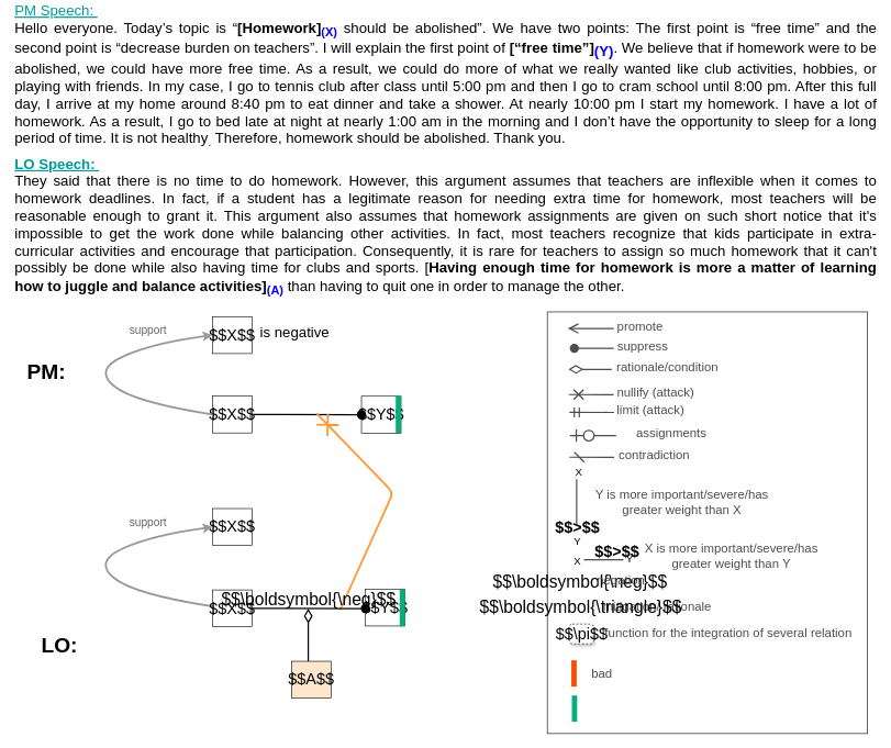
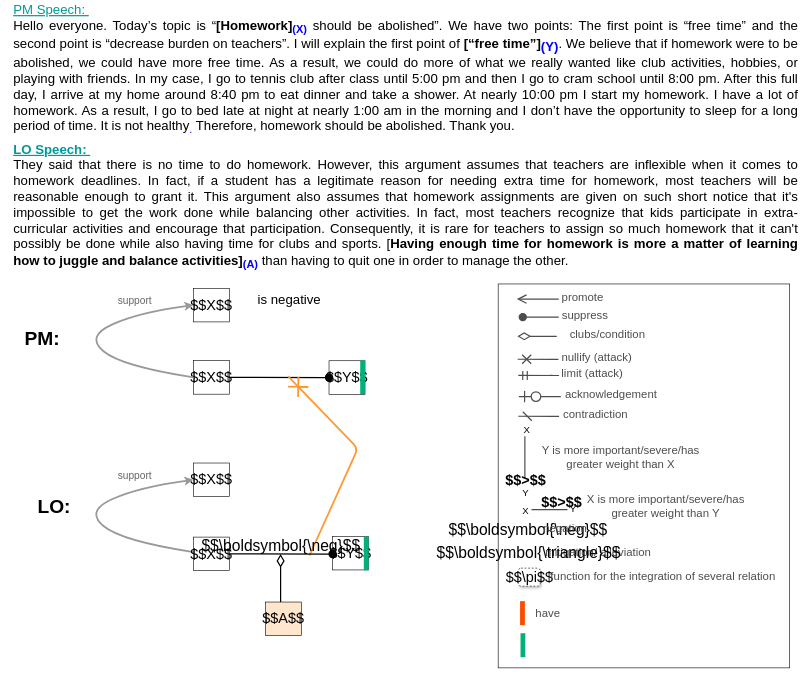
- <mxCell id="6" value="&lt;font style=&quot;font-size: 22px&quot;&gt;is negative&lt;/font&gt;" style="text;html=1;strokeColor=none;fillColor=none;align=center;verticalAlign=middle;whiteSpace=wrap;rounded=0;" parent="1" vertex="1"><mxGeometry x="392" y="486.5" width="110" height="35" as="geometry" /></mxCell>
+ <mxCell id="6" value="&lt;font style=&quot;font-size: 22px&quot;&gt;is negative&lt;/font&gt;" style="text;html=1;strokeColor=none;fillColor=none;align=center;verticalAlign=middle;whiteSpace=wrap;rounded=0;" parent="1" vertex="1"><mxGeometry x="427" y="481.5" width="110" height="35" as="geometry" /></mxCell>
- <mxCell id="39" value="&lt;font style=&quot;font-size: 19px&quot;&gt;rationale/condition&lt;/font&gt;" style="text;html=1;strokeColor=none;fillColor=none;align=center;verticalAlign=middle;whiteSpace=wrap;rounded=0;fontColor=#4D4D4D;" parent="1" vertex="1"><mxGeometry x="927" y="540" width="171" height="34" as="geometry" /></mxCell>
+ <mxCell id="39" value="&lt;font style=&quot;font-size: 19px&quot;&gt;clubs/condition&lt;/font&gt;" style="text;html=1;strokeColor=none;fillColor=none;align=center;verticalAlign=middle;whiteSpace=wrap;rounded=0;fontColor=#4D4D4D;" parent="1" vertex="1"><mxGeometry x="927" y="540" width="171" height="34" as="geometry" /></mxCell>
- <mxCell id="40" value="&lt;font style=&quot;font-size: 19px&quot;&gt;assignments&lt;/font&gt;" style="text;html=1;strokeColor=none;fillColor=none;align=center;verticalAlign=middle;whiteSpace=wrap;rounded=0;fontColor=#4D4D4D;" parent="1" vertex="1"><mxGeometry x="935" y="640.5" width="167" height="34" as="geometry" /></mxCell>
+ <mxCell id="40" value="&lt;font style=&quot;font-size: 19px&quot;&gt;acknowledgement&lt;/font&gt;" style="text;html=1;strokeColor=none;fillColor=none;align=center;verticalAlign=middle;whiteSpace=wrap;rounded=0;fontColor=#4D4D4D;" parent="1" vertex="1"><mxGeometry x="935" y="640.5" width="167" height="34" as="geometry" /></mxCell>
- <mxCell id="51" value="&lt;span style=&quot;font-size: 19px&quot;&gt;mitigation/&amp;nbsp;&lt;/span&gt;&lt;span style=&quot;font-size: 19px&quot;&gt;rationale&lt;/span&gt;" style="text;html=1;strokeColor=none;fillColor=none;align=center;verticalAlign=middle;whiteSpace=wrap;rounded=0;fontColor=#4D4D4D;" parent="1" vertex="1"><mxGeometry x="904.25" y="904.25" width="186" height="34" as="geometry" /></mxCell>
+ <mxCell id="51" value="&lt;span style=&quot;font-size: 19px&quot;&gt;mitigation/&amp;nbsp;&lt;/span&gt;&lt;span style=&quot;font-size: 19px&quot;&gt;alleviation&lt;/span&gt;" style="text;html=1;strokeColor=none;fillColor=none;align=center;verticalAlign=middle;whiteSpace=wrap;rounded=0;fontColor=#4D4D4D;" parent="1" vertex="1"><mxGeometry x="904.25" y="904.25" width="186" height="34" as="geometry" /></mxCell>
- <mxCell id="4" value="&lt;font size=&quot;1&quot;&gt;&lt;b style=&quot;font-size: 32px&quot;&gt;LO:&lt;/b&gt;&lt;/font&gt;" style="text;html=1;strokeColor=none;fillColor=none;align=center;verticalAlign=middle;whiteSpace=wrap;rounded=0;" parent="1" vertex="1"><mxGeometry x="50" y="959" width="80" height="40" as="geometry" /></mxCell>
+ <mxCell id="4" value="&lt;font size=&quot;1&quot;&gt;&lt;b style=&quot;font-size: 32px&quot;&gt;LO:&lt;/b&gt;&lt;/font&gt;" style="text;html=1;strokeColor=none;fillColor=none;align=center;verticalAlign=middle;whiteSpace=wrap;rounded=0;" parent="1" vertex="1"><mxGeometry x="50" y="824" width="80" height="40" as="geometry" /></mxCell>
- <mxCell id="49" value="&lt;span style=&quot;font-size: 19px&quot;&gt;bad&lt;/span&gt;" style="text;html=1;strokeColor=none;fillColor=none;align=center;verticalAlign=middle;whiteSpace=wrap;rounded=0;fontColor=#4D4D4D;" parent="1" vertex="1"><mxGeometry x="885" y="1004.5" width="55.5" height="34" as="geometry" /></mxCell>
+ <mxCell id="49" value="&lt;span style=&quot;font-size: 19px&quot;&gt;have&lt;/span&gt;" style="text;html=1;strokeColor=none;fillColor=none;align=center;verticalAlign=middle;whiteSpace=wrap;rounded=0;fontColor=#4D4D4D;" parent="1" vertex="1"><mxGeometry x="885" y="1004.5" width="55.5" height="34" as="geometry" /></mxCell>
